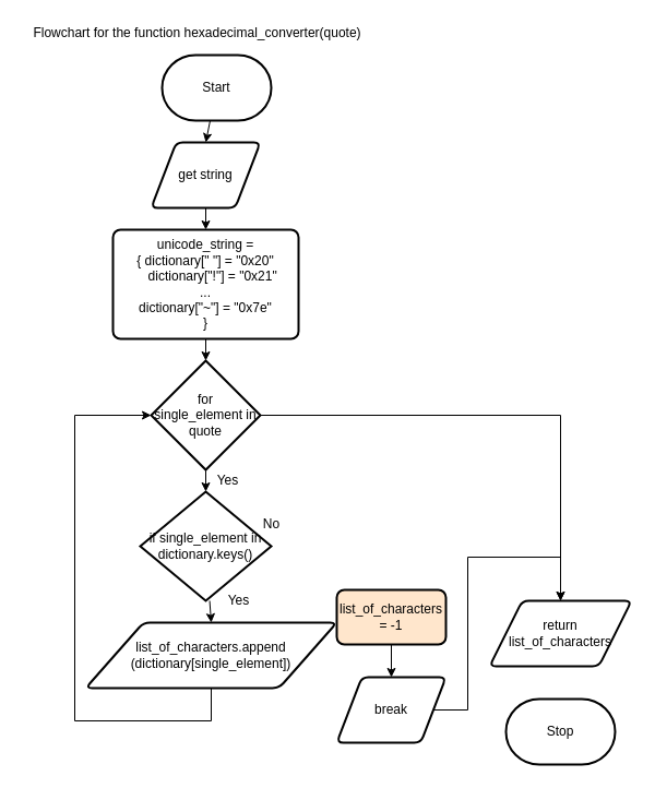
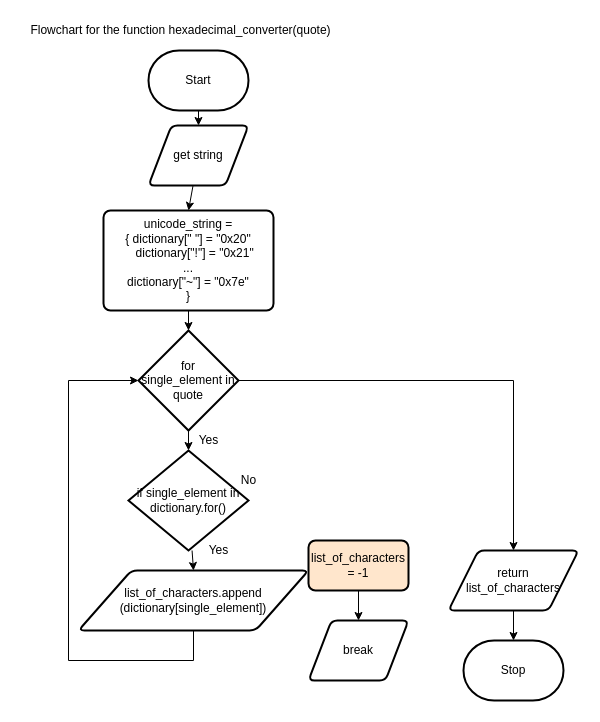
- <mxCell id="7" value="get string" style="shape=parallelogram;html=1;strokeWidth=2;perimeter=parallelogramPerimeter;whiteSpace=wrap;rounded=1;arcSize=12;size=0.23;" vertex="1" parent="1"><mxGeometry x="138" y="130" width="100" height="60" as="geometry" /></mxCell>
+ <mxCell id="7" value="get string" style="shape=parallelogram;html=1;strokeWidth=2;perimeter=parallelogramPerimeter;whiteSpace=wrap;rounded=1;arcSize=12;size=0.23;" vertex="1" parent="1"><mxGeometry x="148" y="125" width="100" height="60" as="geometry" /></mxCell>
- <mxCell id="11" value="if single_element in dictionary.keys()" style="strokeWidth=2;html=1;shape=mxgraph.flowchart.decision;whiteSpace=wrap;" vertex="1" parent="1"><mxGeometry x="128" y="450" width="120" height="100" as="geometry" /></mxCell>
+ <mxCell id="11" value="if single_element in dictionary.for()" style="strokeWidth=2;html=1;shape=mxgraph.flowchart.decision;whiteSpace=wrap;" vertex="1" parent="1"><mxGeometry x="128" y="450" width="120" height="100" as="geometry" /></mxCell>
- <mxCell id="22" style="edgeStyle=orthogonalEdgeStyle;rounded=0;html=1;entryX=0.5;entryY=0;entryDx=0;entryDy=0;" edge="1" parent="1" source="23" target="25"><mxGeometry relative="1" as="geometry"><Array as="points"><mxPoint x="428" y="650" /><mxPoint x="428" y="510" /><mxPoint x="513" y="510" /></Array></mxGeometry></mxCell>
+ <mxCell id="24" style="edgeStyle=orthogonalEdgeStyle;rounded=0;html=1;" edge="1" parent="1" source="25" target="4"><mxGeometry relative="1" as="geometry" /></mxCell>
